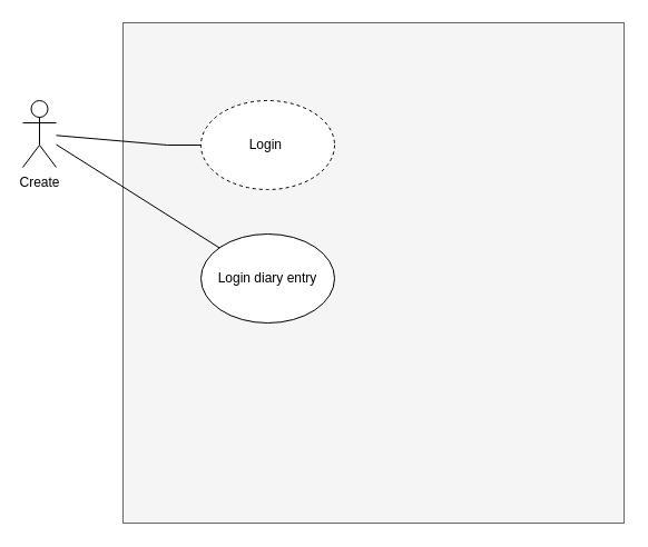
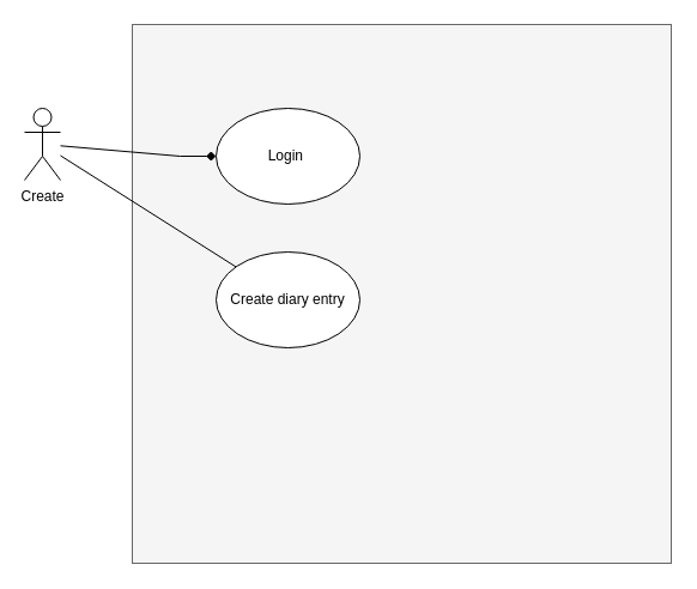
- <mxCell id="5" value="" style="endArrow=none;html=1;rounded=0;" edge="1" parent="1" source="4" target="3"><mxGeometry width="50" height="50" relative="1" as="geometry"><mxPoint x="320" y="230" as="sourcePoint" /><mxPoint x="370" y="180" as="targetPoint" /><Array as="points"><mxPoint x="150" y="130" /></Array></mxGeometry></mxCell>
+ <mxCell id="5" value="" style="endArrow=diamond;html=1;rounded=0;" edge="1" parent="1" source="4" target="3"><mxGeometry width="50" height="50" relative="1" as="geometry"><mxPoint x="320" y="230" as="sourcePoint" /><mxPoint x="370" y="180" as="targetPoint" /><Array as="points"><mxPoint x="150" y="130" /></Array></mxGeometry></mxCell>
- <mxCell id="3" value="Login&amp;nbsp;" style="ellipse;whiteSpace=wrap;html=1;dashed=1;" parent="1" vertex="1"><mxGeometry x="180" y="90" width="120" height="80" as="geometry" /></mxCell>
+ <mxCell id="3" value="Login&amp;nbsp;" style="ellipse;whiteSpace=wrap;html=1;" parent="1" vertex="1"><mxGeometry x="180" y="90" width="120" height="80" as="geometry" /></mxCell>
- <mxCell id="6" value="Login diary entry" style="ellipse;whiteSpace=wrap;html=1;" vertex="1" parent="1"><mxGeometry x="180" y="210" width="120" height="80" as="geometry" /></mxCell>
+ <mxCell id="6" value="Create diary entry" style="ellipse;whiteSpace=wrap;html=1;" vertex="1" parent="1"><mxGeometry x="180" y="210" width="120" height="80" as="geometry" /></mxCell>
